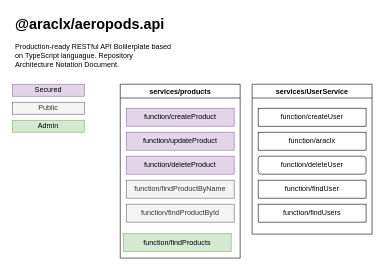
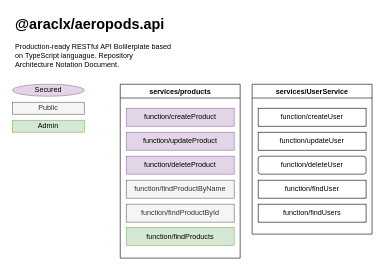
- <mxCell id="16" value="Secured" style="rounded=0;whiteSpace=wrap;html=1;fillColor=#e1d5e7;strokeColor=#9673a6;" vertex="1" parent="1"><mxGeometry x="20" y="140" width="120" height="20" as="geometry" /></mxCell>
+ <mxCell id="16" value="Secured" style="ellipse;whiteSpace=wrap;html=1;fillColor=#e1d5e7;strokeColor=#9673a6;" vertex="1" parent="1"><mxGeometry x="20" y="140" width="120" height="20" as="geometry" /></mxCell>
- <mxCell id="5" value="function/araclx" style="rounded=0;whiteSpace=wrap;html=1;fillColor=none;" parent="3" vertex="1"><mxGeometry x="10" y="80" width="180" height="30" as="geometry" /></mxCell>
+ <mxCell id="5" value="function/updateUser" style="rounded=0;whiteSpace=wrap;html=1;fillColor=none;" parent="3" vertex="1"><mxGeometry x="10" y="80" width="180" height="30" as="geometry" /></mxCell>
- <mxCell id="15" value="function/findProducts" style="rounded=0;whiteSpace=wrap;html=1;fillColor=#d5e8d4;strokeColor=#82b366;" vertex="1" parent="9"><mxGeometry x="5" y="249" width="180" height="30" as="geometry" /></mxCell>
+ <mxCell id="15" value="function/findProducts" style="rounded=0;whiteSpace=wrap;html=1;fillColor=#d5e8d4;strokeColor=#82b366;" vertex="1" parent="9"><mxGeometry x="10" y="239" width="180" height="30" as="geometry" /></mxCell>
